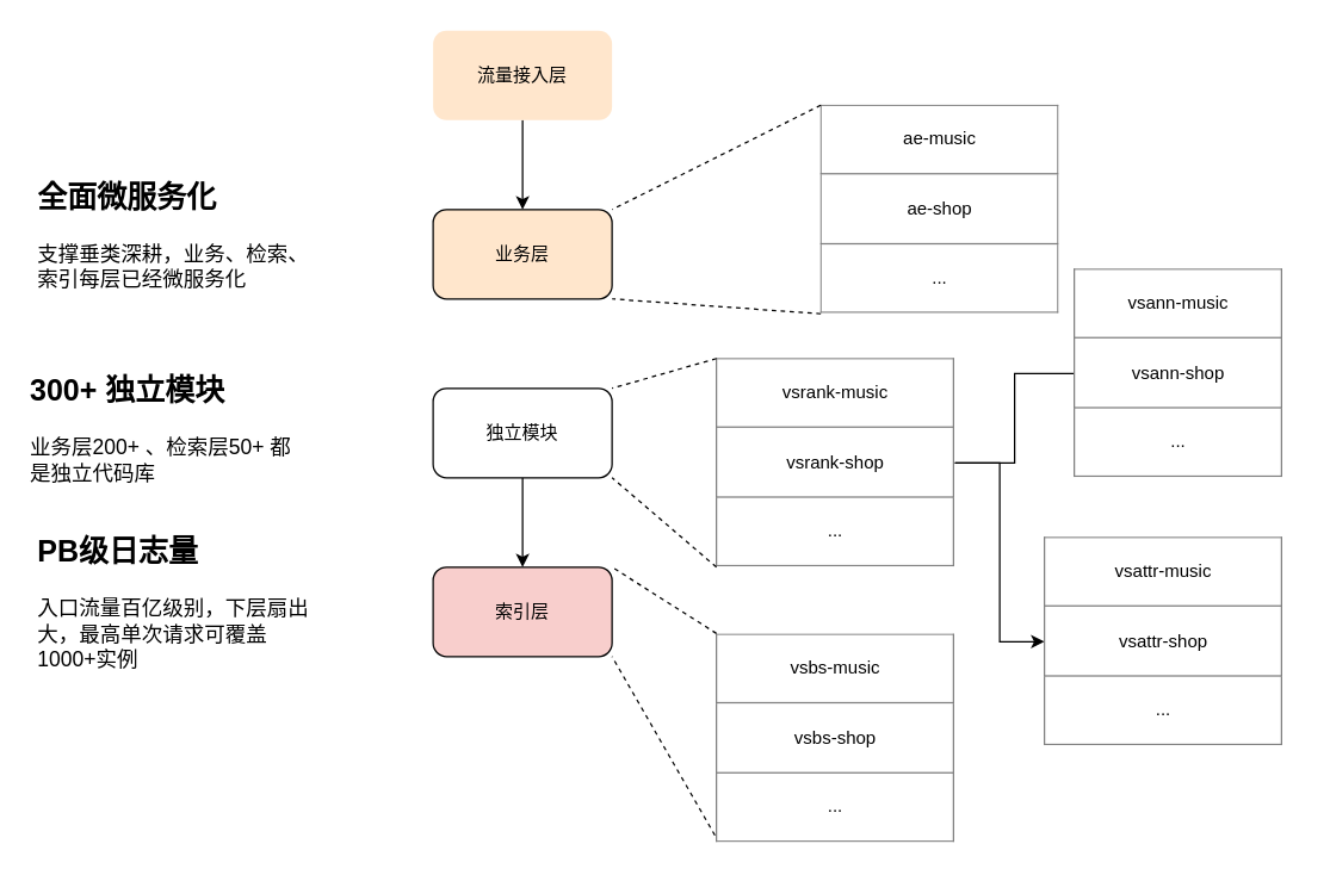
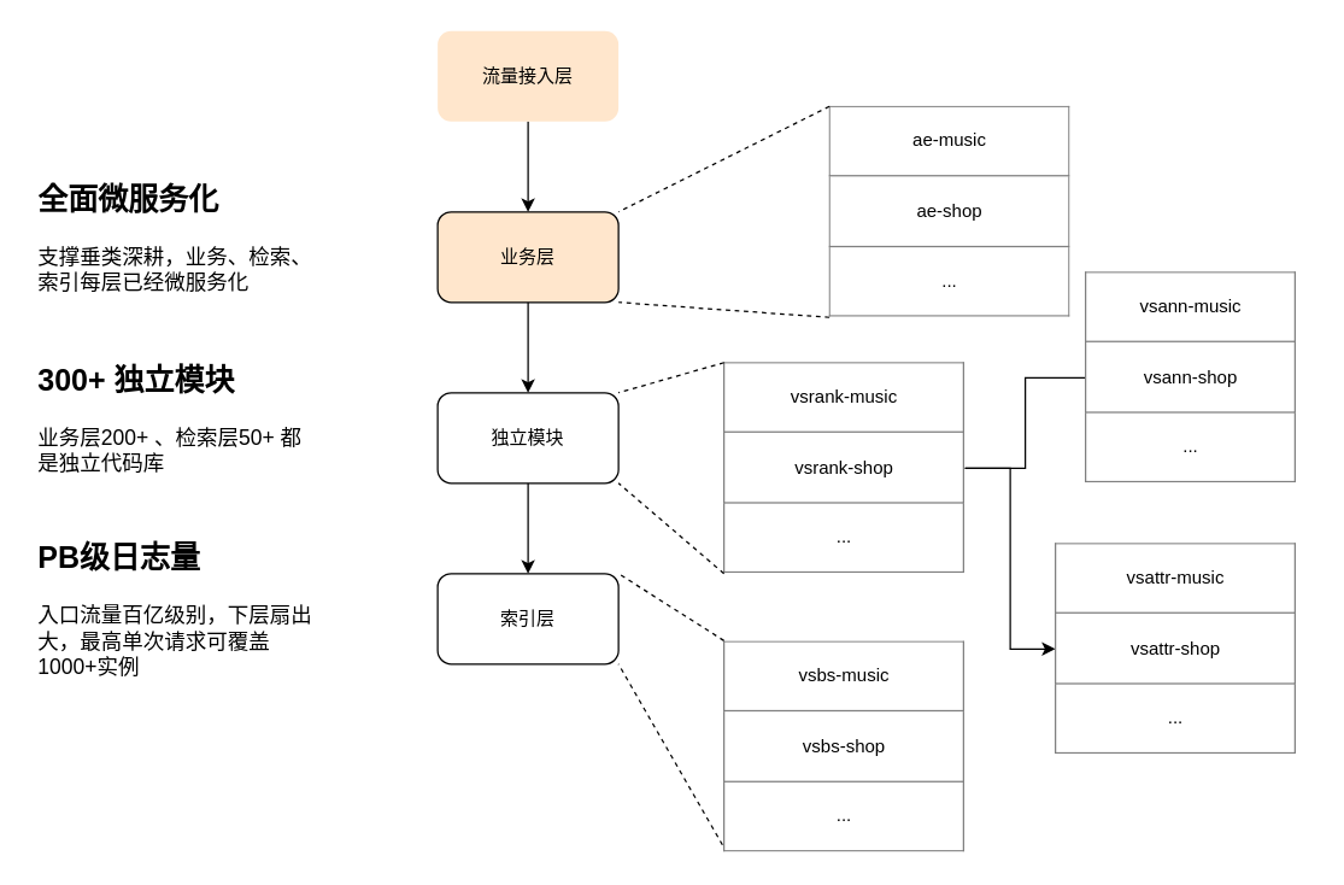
+ <mxCell id="6" style="edgeStyle=orthogonalEdgeStyle;rounded=0;orthogonalLoop=1;jettySize=auto;html=1;exitX=0.5;exitY=1;exitDx=0;exitDy=0;entryX=0.5;entryY=0;entryDx=0;entryDy=0;" parent="1" source="7" target="9" edge="1"><mxGeometry relative="1" as="geometry" /></mxCell>
- <mxCell id="2" value="&lt;h1&gt;&lt;span style=&quot;font-size: 20px&quot;&gt;300+ 独立模块&lt;/span&gt;&lt;br&gt;&lt;/h1&gt;&lt;p&gt;&lt;span style=&quot;font-size: 14px&quot;&gt;业务层200+ 、检索层50+ 都是&lt;/span&gt;&lt;span style=&quot;font-size: 14px&quot;&gt;独立代码库&lt;/span&gt;&lt;/p&gt;" style="text;html=1;strokeColor=none;fillColor=none;spacing=5;spacingTop=-20;whiteSpace=wrap;overflow=hidden;rounded=0;" parent="1" vertex="1"><mxGeometry x="15" y="241" width="190" height="90" as="geometry" /></mxCell>
+ <mxCell id="2" value="&lt;h1&gt;&lt;span style=&quot;font-size: 20px&quot;&gt;300+ 独立模块&lt;/span&gt;&lt;br&gt;&lt;/h1&gt;&lt;p&gt;&lt;span style=&quot;font-size: 14px&quot;&gt;业务层200+ 、检索层50+ 都是&lt;/span&gt;&lt;span style=&quot;font-size: 14px&quot;&gt;独立代码库&lt;/span&gt;&lt;/p&gt;" style="text;html=1;strokeColor=none;fillColor=none;spacing=5;spacingTop=-20;whiteSpace=wrap;overflow=hidden;rounded=0;" parent="1" vertex="1"><mxGeometry x="20" y="231" width="190" height="90" as="geometry" /></mxCell>
- <mxCell id="10" value="索引层" style="rounded=1;whiteSpace=wrap;html=1;fillColor=#f8cecc;" parent="1" vertex="1"><mxGeometry x="290" y="380" width="120" height="60" as="geometry" /></mxCell>
+ <mxCell id="10" value="索引层" style="rounded=1;whiteSpace=wrap;html=1;" parent="1" vertex="1"><mxGeometry x="290" y="380" width="120" height="60" as="geometry" /></mxCell>
